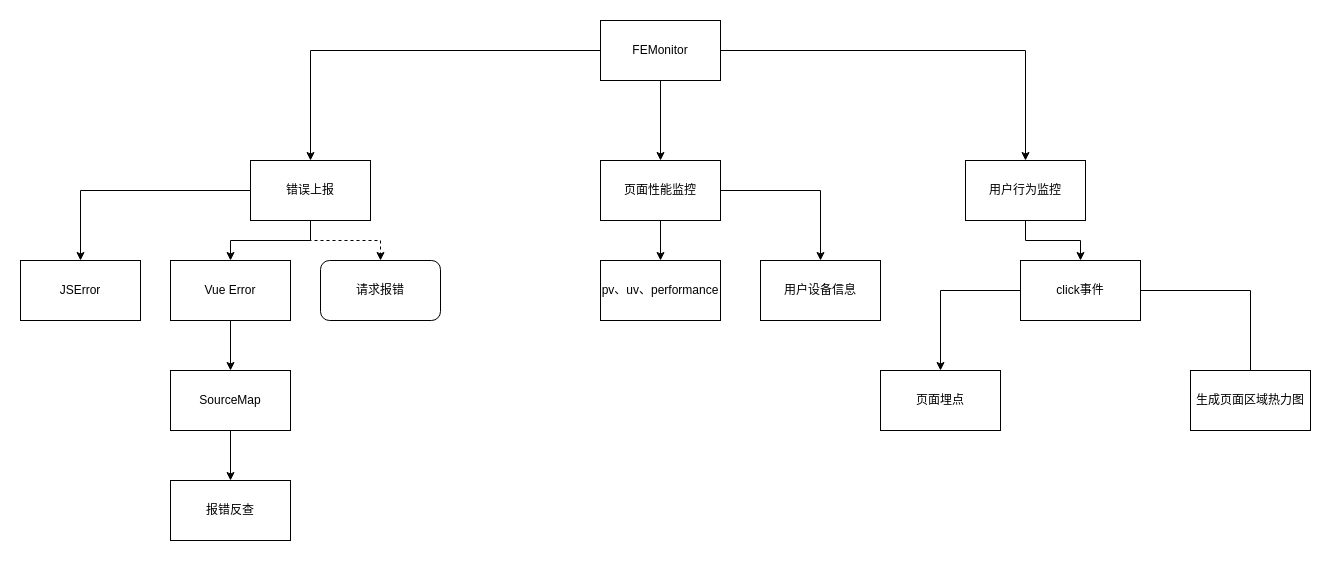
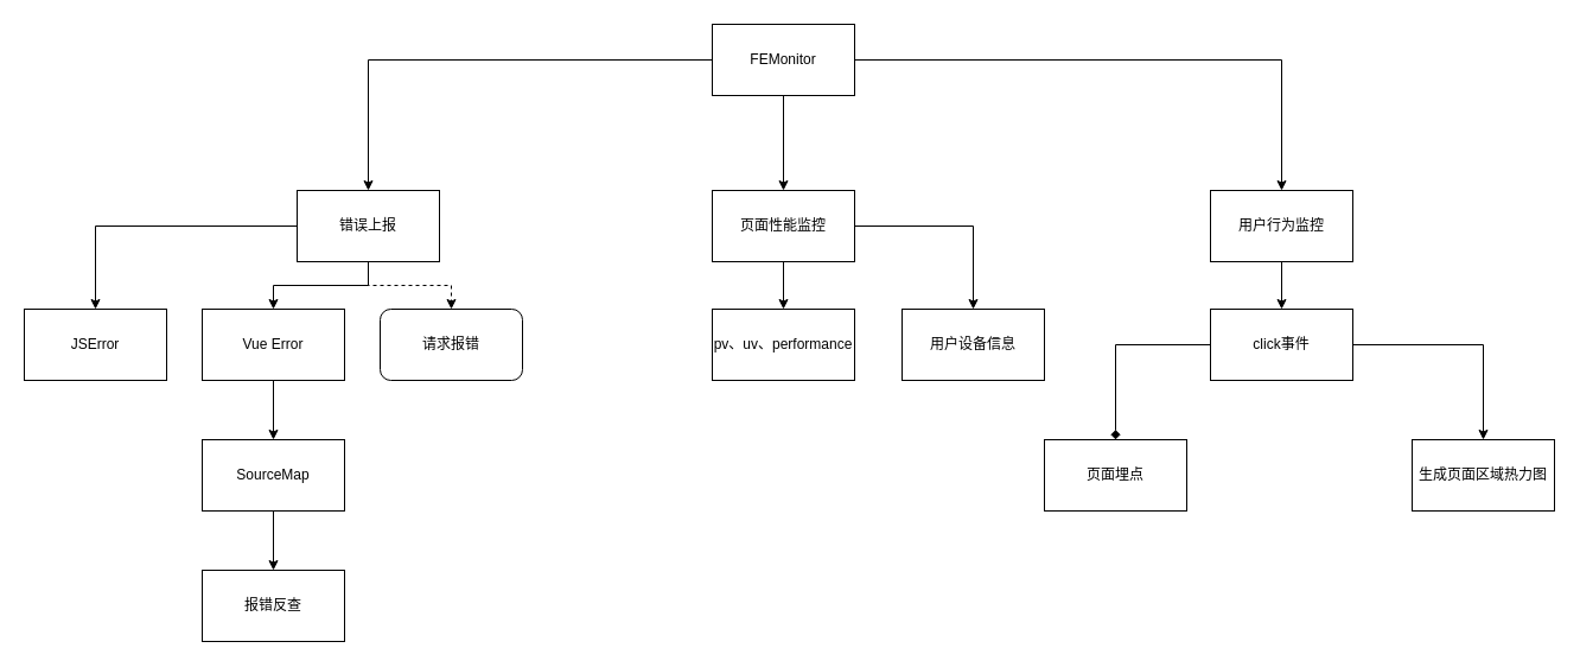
- <mxCell id="7" value="用户行为监控" style="rounded=0;whiteSpace=wrap;html=1;" parent="1" vertex="1"><mxGeometry x="965" y="160" width="120" height="60" as="geometry" /></mxCell>
+ <mxCell id="7" value="用户行为监控" style="rounded=0;whiteSpace=wrap;html=1;" parent="1" vertex="1"><mxGeometry x="1020" y="160" width="120" height="60" as="geometry" /></mxCell>
- <mxCell id="8" value="" style="edgeStyle=orthogonalEdgeStyle;rounded=0;orthogonalLoop=1;jettySize=auto;html=1;" parent="1" source="10" target="12" edge="1"><mxGeometry relative="1" as="geometry" /></mxCell>
+ <mxCell id="8" value="" style="edgeStyle=orthogonalEdgeStyle;rounded=0;orthogonalLoop=1;jettySize=auto;html=1;endArrow=diamond;" parent="1" source="10" target="12" edge="1"><mxGeometry relative="1" as="geometry" /></mxCell>
- <mxCell id="9" value="" style="edgeStyle=orthogonalEdgeStyle;rounded=0;orthogonalLoop=1;jettySize=auto;html=1;endArrow=none;" parent="1" source="10" target="11" edge="1"><mxGeometry relative="1" as="geometry" /></mxCell>
+ <mxCell id="9" value="" style="edgeStyle=orthogonalEdgeStyle;rounded=0;orthogonalLoop=1;jettySize=auto;html=1;" parent="1" source="10" target="11" edge="1"><mxGeometry relative="1" as="geometry" /></mxCell>
